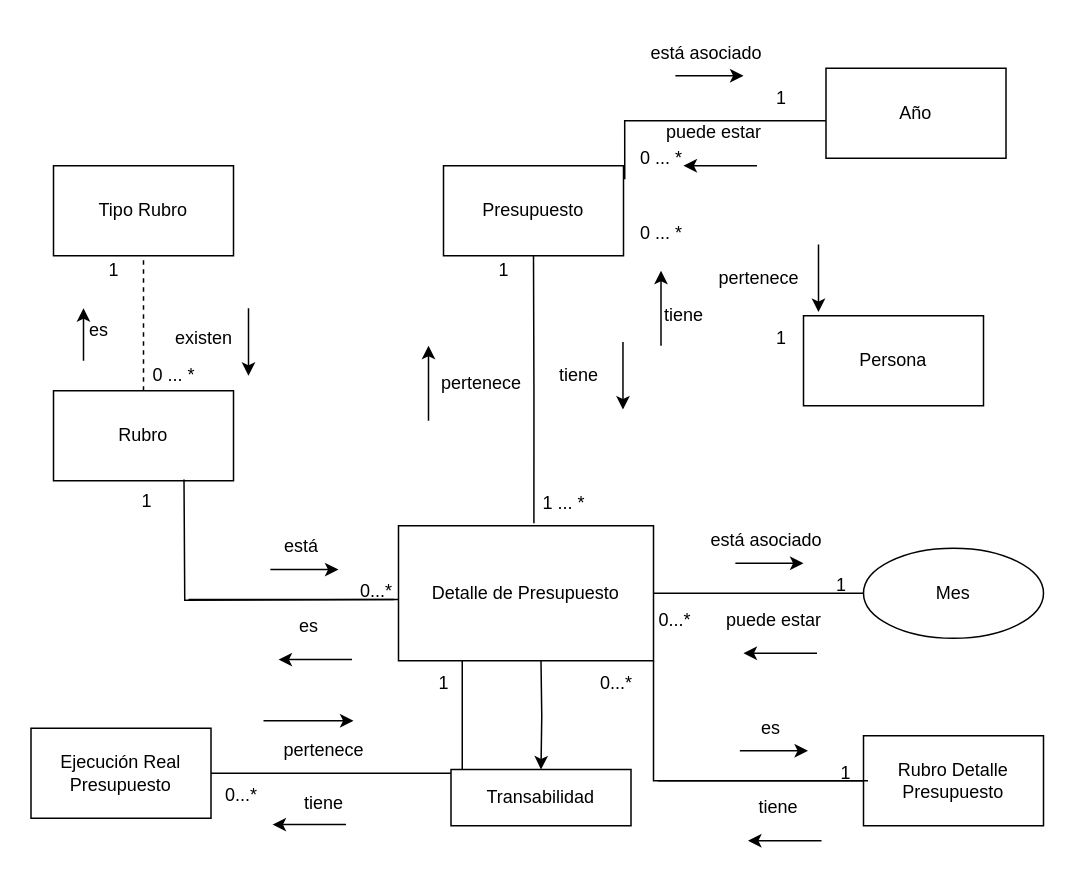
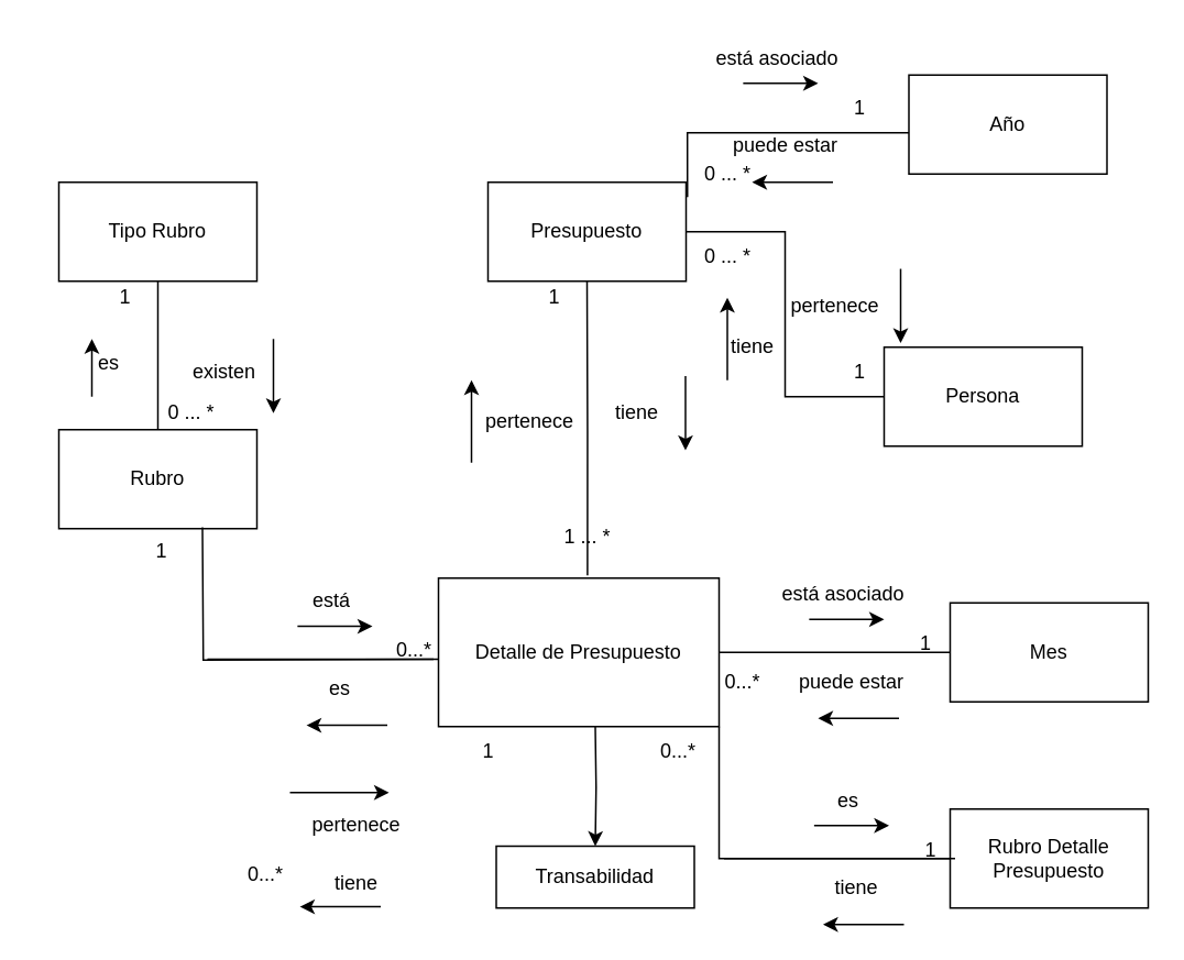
+ <mxCell id="30" value="" style="endArrow=none;html=1;rounded=0;entryX=1;entryY=0.5;entryDx=0;entryDy=0;exitX=0;exitY=0.5;exitDx=0;exitDy=0;endFill=0;" parent="1" source="14" target="13" edge="1"><mxGeometry width="50" height="50" relative="1" as="geometry"><mxPoint x="515" y="280" as="sourcePoint" /><mxPoint x="565" y="230" as="targetPoint" /><Array as="points"><mxPoint x="475" y="240" /><mxPoint x="475" y="140" /></Array></mxGeometry></mxCell>
- <mxCell id="5" style="edgeStyle=orthogonalEdgeStyle;rounded=0;orthogonalLoop=1;jettySize=auto;html=1;endArrow=none;endFill=0;dashed=1;" parent="1" source="6" target="2" edge="1"><mxGeometry relative="1" as="geometry" /></mxCell>
+ <mxCell id="5" style="edgeStyle=orthogonalEdgeStyle;rounded=0;orthogonalLoop=1;jettySize=auto;html=1;endArrow=none;endFill=0;" parent="1" source="6" target="2" edge="1"><mxGeometry relative="1" as="geometry" /></mxCell>
- <mxCell id="29" value="1 ... *" style="text;html=1;align=center;verticalAlign=middle;resizable=0;points=[];autosize=1;strokeColor=none;fillColor=none;" parent="1" vertex="1"><mxGeometry x="350" y="320" width="50" height="30" as="geometry" /></mxCell>
+ <mxCell id="29" value="1 ... *" style="text;html=1;align=center;verticalAlign=middle;resizable=0;points=[];autosize=1;strokeColor=none;fillColor=none;" parent="1" vertex="1"><mxGeometry x="330" y="310" width="50" height="30" as="geometry" /></mxCell>
- <mxCell id="21" value="Mes" style="ellipse;whiteSpace=wrap;html=1;" parent="1" vertex="1"><mxGeometry x="575" y="365" width="120" height="60" as="geometry" /></mxCell>
+ <mxCell id="21" value="Mes" style="rounded=0;whiteSpace=wrap;html=1;" parent="1" vertex="1"><mxGeometry x="575" y="365" width="120" height="60" as="geometry" /></mxCell>
- <mxCell id="22" value="Ejecución Real Presupuesto" style="rounded=0;whiteSpace=wrap;html=1;" parent="1" vertex="1"><mxGeometry x="20" y="485" width="120" height="60" as="geometry" /></mxCell>
- <mxCell id="15" style="edgeStyle=orthogonalEdgeStyle;rounded=0;orthogonalLoop=1;jettySize=auto;html=1;entryX=1;entryY=0.5;entryDx=0;entryDy=0;endArrow=none;endFill=0;exitX=0.25;exitY=1;exitDx=0;exitDy=0;" parent="1" source="17" target="22" edge="1"><mxGeometry relative="1" as="geometry"><Array as="points"><mxPoint x="308" y="515" /></Array></mxGeometry></mxCell>
